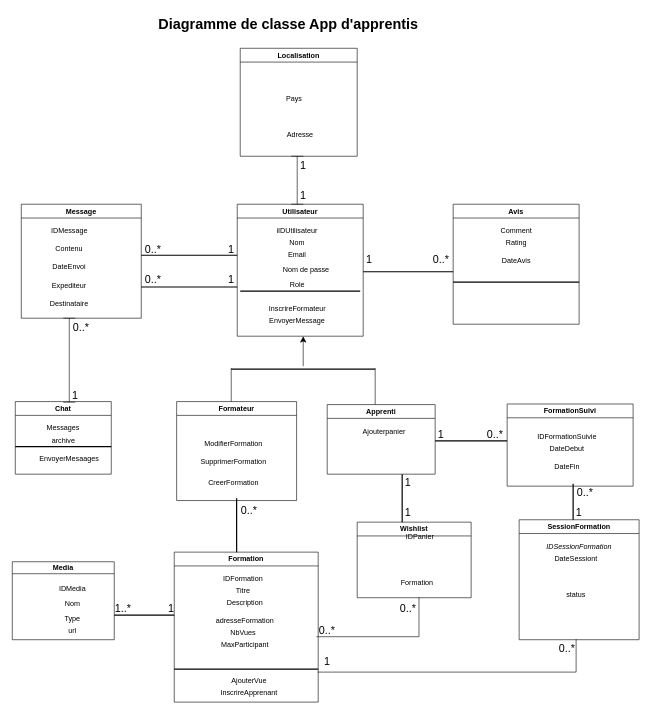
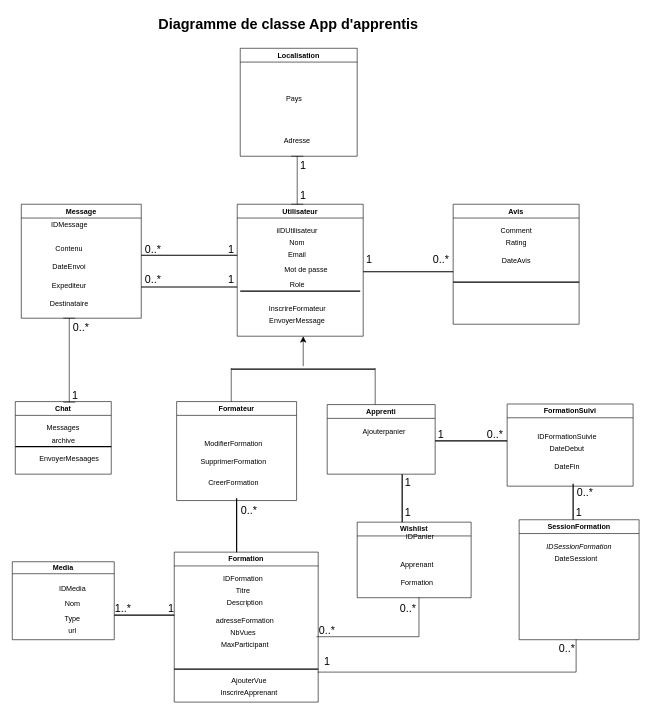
- <mxCell id="50" value="Adresse" style="text;html=1;align=center;verticalAlign=middle;whiteSpace=wrap;rounded=0;" vertex="1" parent="48"><mxGeometry x="70" y="130" width="60" height="30" as="geometry" /></mxCell>
+ <mxCell id="50" value="Adresse" style="text;html=1;align=center;verticalAlign=middle;whiteSpace=wrap;rounded=0;" vertex="1" parent="48"><mxGeometry x="65" y="140" width="60" height="30" as="geometry" /></mxCell>
- <mxCell id="19" value="IDMessage" style="text;html=1;align=center;verticalAlign=middle;resizable=0;points=[];autosize=1;strokeColor=none;fillColor=none;" vertex="1" parent="18"><mxGeometry x="40" y="30" width="80" height="30" as="geometry" /></mxCell>
+ <mxCell id="19" value="IDMessage" style="text;html=1;align=center;verticalAlign=middle;resizable=0;points=[];autosize=1;strokeColor=none;fillColor=none;" vertex="1" parent="18"><mxGeometry x="40" y="20" width="80" height="30" as="geometry" /></mxCell>
- <mxCell id="6" value="Nom de passe" style="text;html=1;align=center;verticalAlign=middle;whiteSpace=wrap;rounded=0;" vertex="1" parent="2"><mxGeometry x="70" y="95" width="90" height="30" as="geometry" /></mxCell>
+ <mxCell id="6" value="Mot de passe" style="text;html=1;align=center;verticalAlign=middle;whiteSpace=wrap;rounded=0;" vertex="1" parent="2"><mxGeometry x="70" y="95" width="90" height="30" as="geometry" /></mxCell>
+ <mxCell id="46" value="Apprenant" style="text;html=1;align=center;verticalAlign=middle;whiteSpace=wrap;rounded=0;" vertex="1" parent="44"><mxGeometry x="70" y="56" width="60" height="30" as="geometry" /></mxCell>
- <mxCell id="74" value="status" style="text;html=1;align=center;verticalAlign=middle;whiteSpace=wrap;rounded=0;" vertex="1" parent="71"><mxGeometry x="65" y="110" width="60" height="30" as="geometry" /></mxCell>
